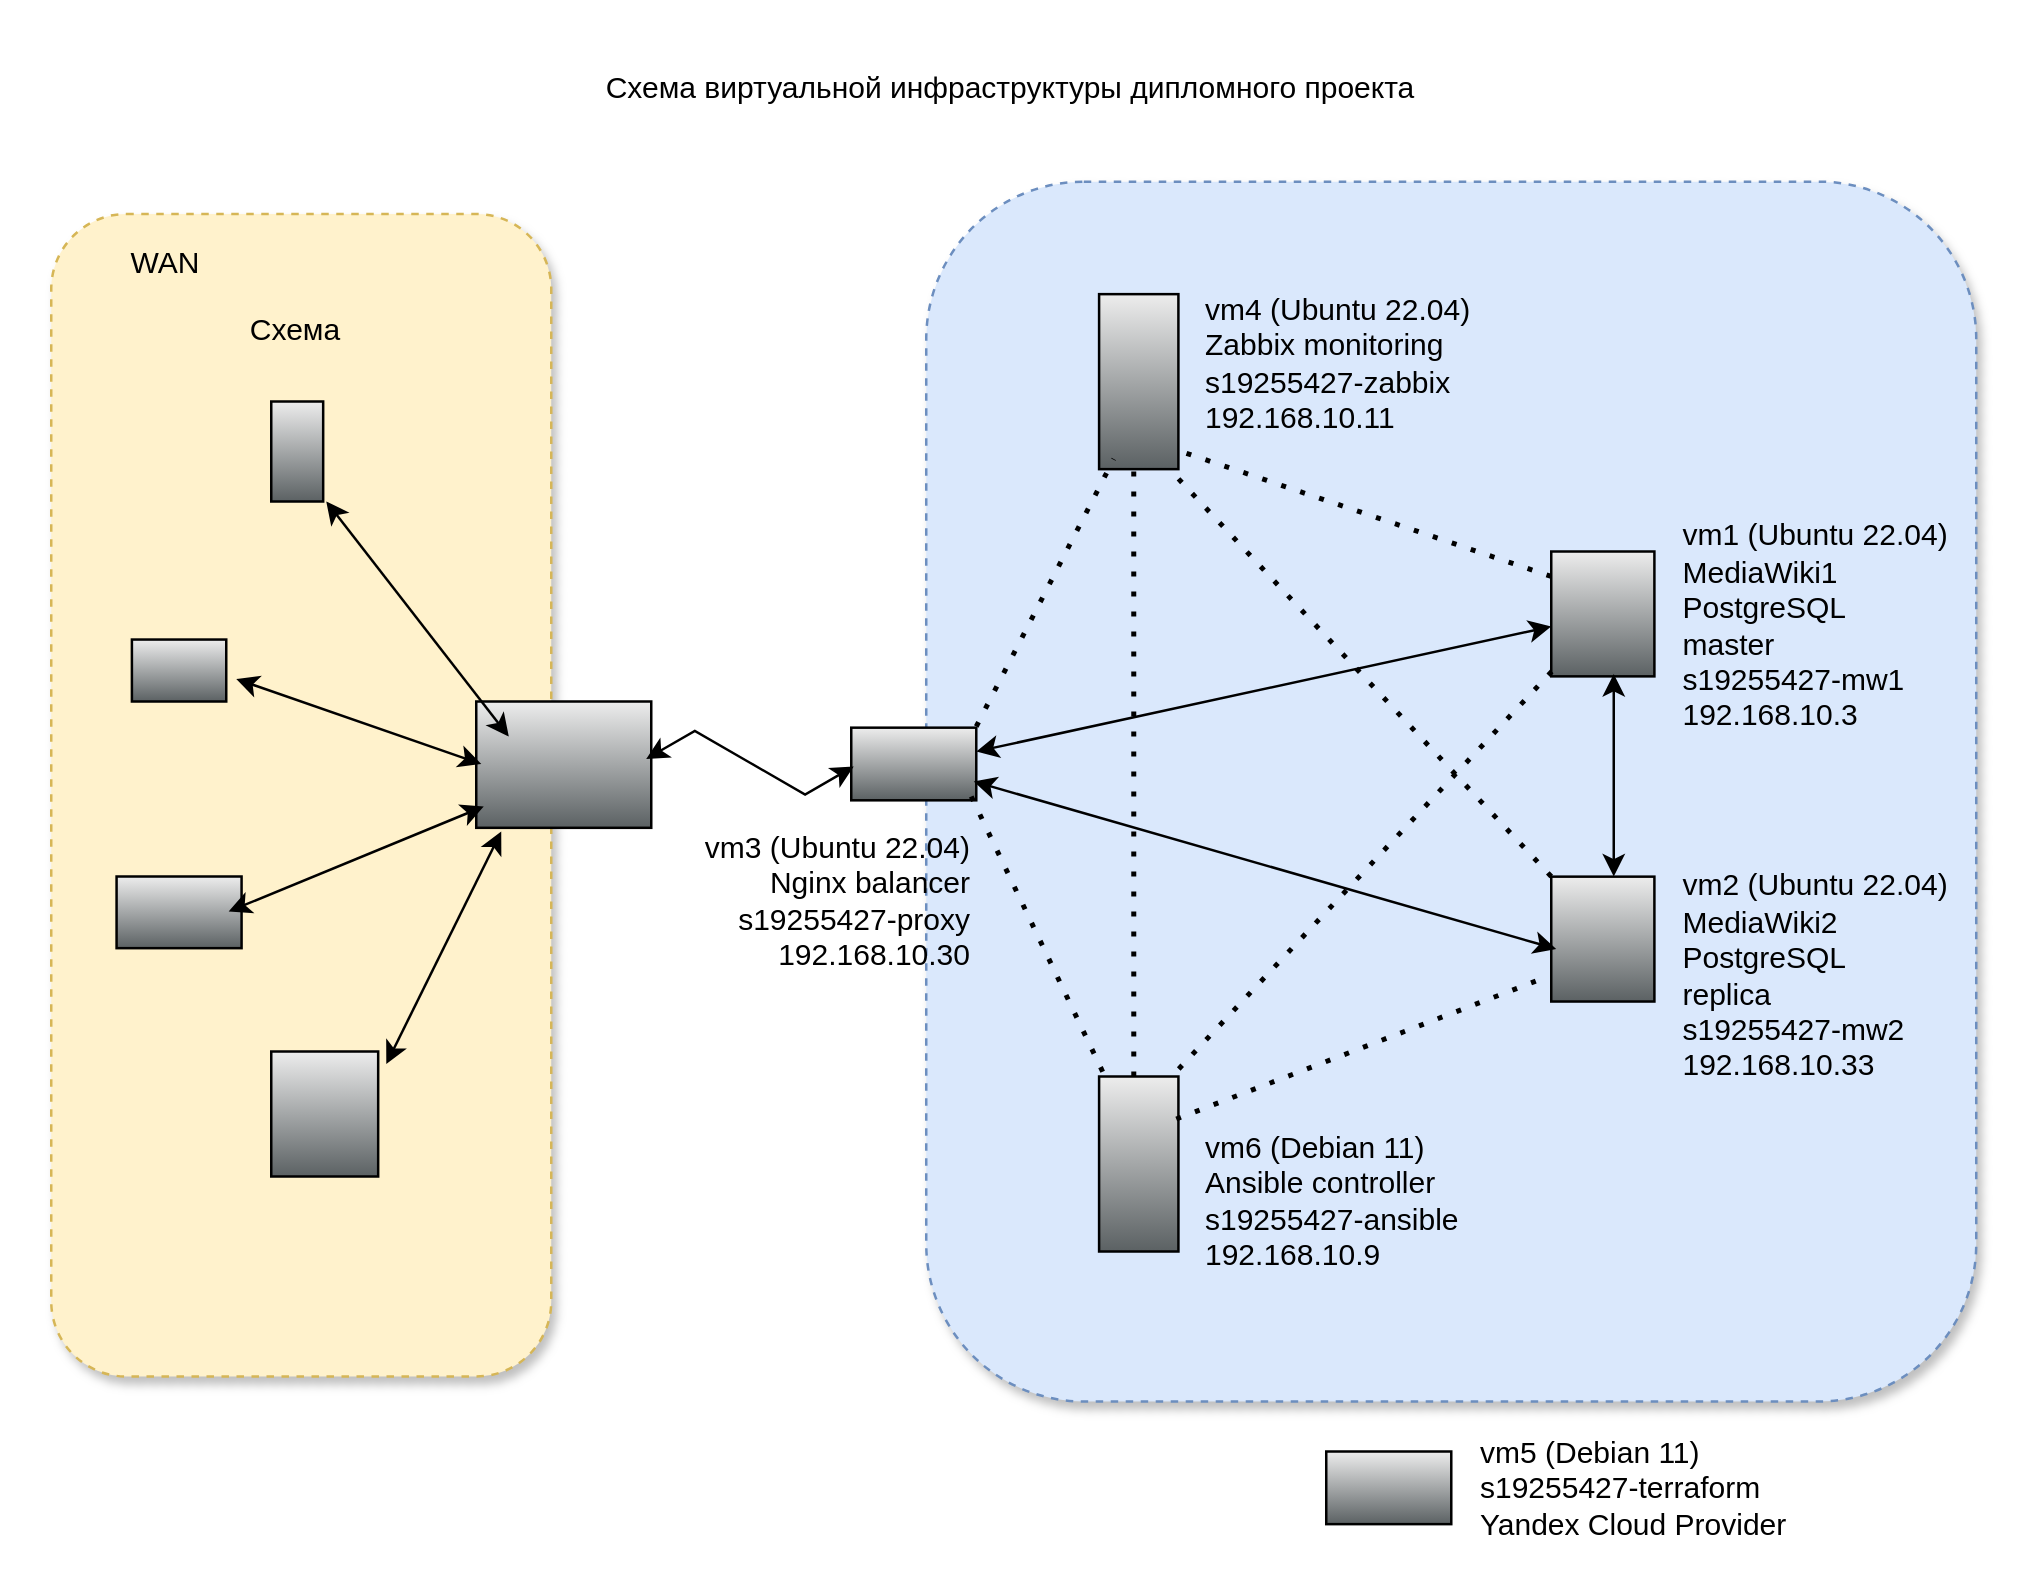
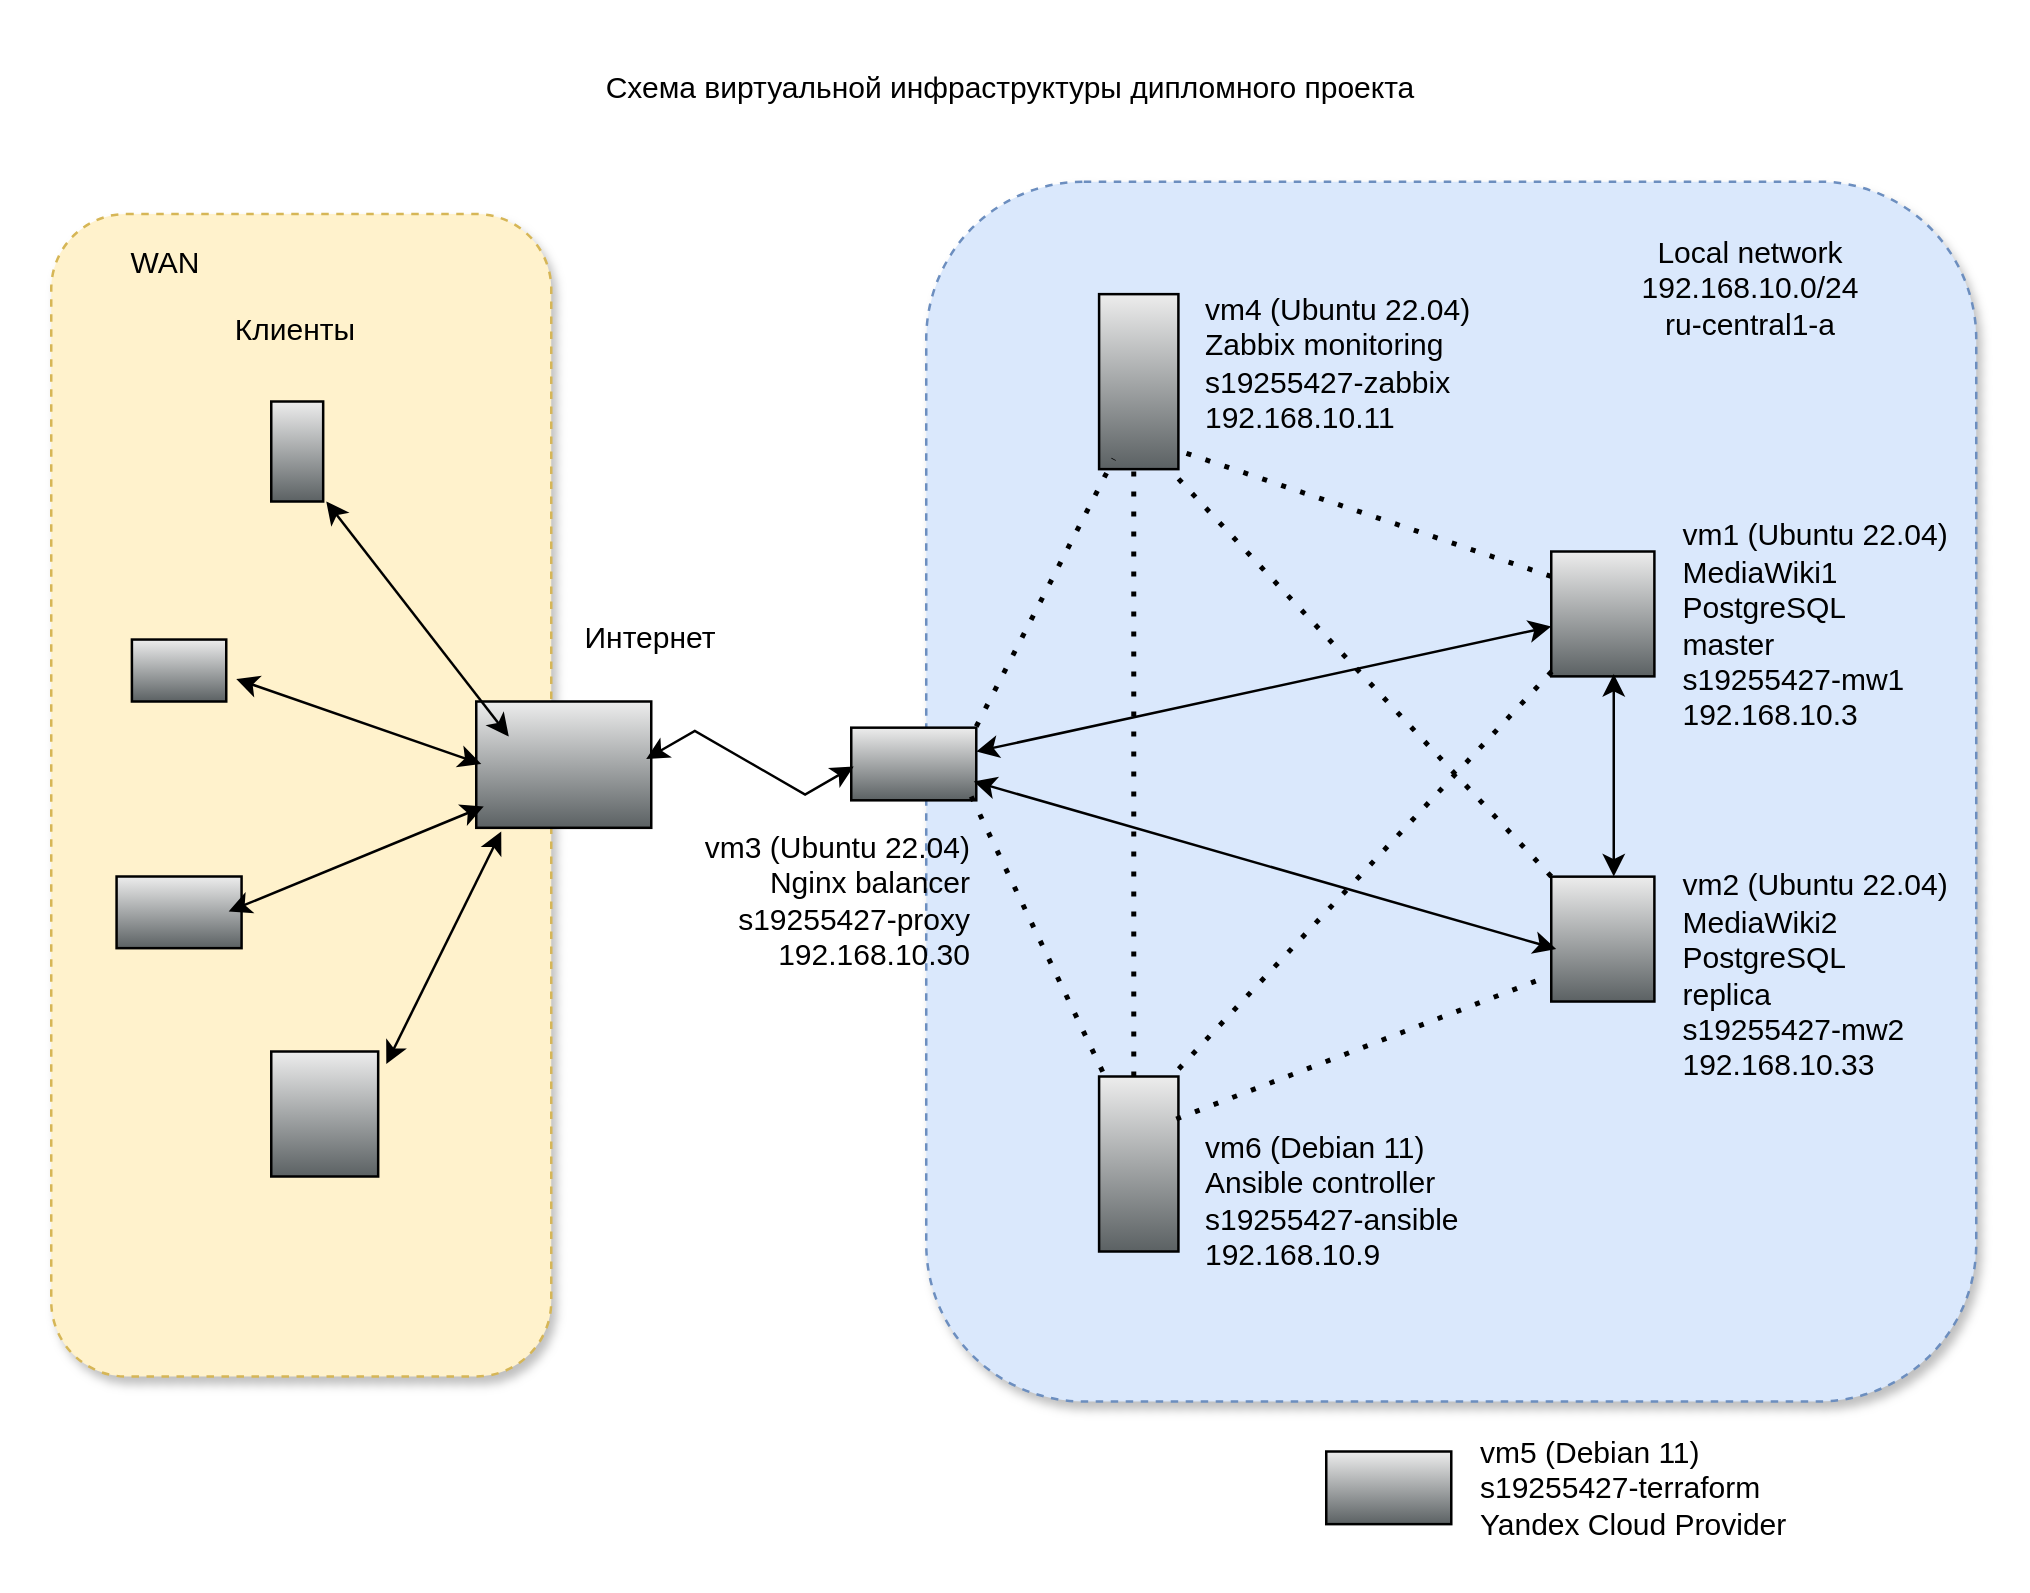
+ <mxCell id="34" value="Local network&lt;div&gt;192.168.10.0/24&lt;/div&gt;&lt;div&gt;ru-central1-a&lt;/div&gt;" style="text;strokeColor=none;align=center;fillColor=none;html=1;verticalAlign=middle;whiteSpace=wrap;rounded=0;" vertex="1" parent="1"><mxGeometry x="650" y="90" width="100" height="50" as="geometry" /></mxCell>
- <mxCell id="35" value="Схема" style="text;strokeColor=none;align=center;fillColor=none;html=1;verticalAlign=middle;whiteSpace=wrap;rounded=0;" vertex="1" parent="1"><mxGeometry x="88.39" y="117.06" width="60" height="30" as="geometry" /></mxCell>
+ <mxCell id="35" value="Клиенты" style="text;strokeColor=none;align=center;fillColor=none;html=1;verticalAlign=middle;whiteSpace=wrap;rounded=0;" vertex="1" parent="1"><mxGeometry x="88.39" y="117.06" width="60" height="30" as="geometry" /></mxCell>
+ <mxCell id="33" value="Интернет" style="text;strokeColor=none;align=center;fillColor=none;html=1;verticalAlign=middle;whiteSpace=wrap;rounded=0;" vertex="1" parent="1"><mxGeometry x="230" y="239.95" width="60" height="30" as="geometry" /></mxCell>
